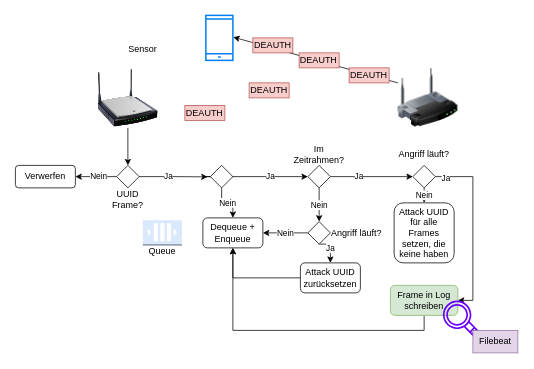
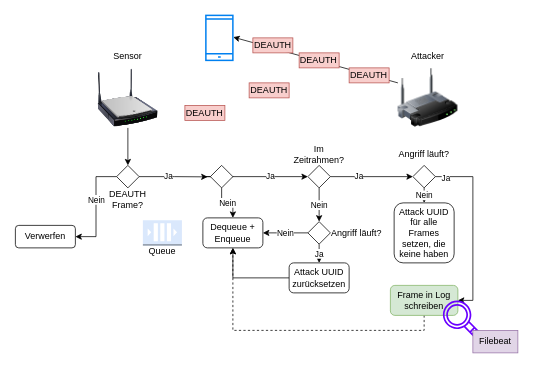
- <mxCell id="9" value="Sensor" style="text;html=1;strokeColor=none;fillColor=none;align=center;verticalAlign=middle;whiteSpace=wrap;rounded=0;" parent="1" vertex="1"><mxGeometry x="160" y="50" width="60" height="30" as="geometry" /></mxCell>
+ <mxCell id="9" value="Sensor" style="text;html=1;strokeColor=none;fillColor=none;align=center;verticalAlign=middle;whiteSpace=wrap;rounded=0;" parent="1" vertex="1"><mxGeometry x="140" y="60" width="60" height="30" as="geometry" /></mxCell>
+ <mxCell id="10" value="Attacker" style="text;html=1;strokeColor=none;fillColor=none;align=center;verticalAlign=middle;whiteSpace=wrap;rounded=0;" parent="1" vertex="1"><mxGeometry x="540" y="60" width="60" height="30" as="geometry" /></mxCell>
- <mxCell id="14" value="Verwerfen" style="rounded=1;whiteSpace=wrap;html=1;" parent="1" vertex="1"><mxGeometry x="20" y="220" width="80" height="30" as="geometry" /></mxCell>
+ <mxCell id="14" value="Verwerfen" style="rounded=1;whiteSpace=wrap;html=1;" parent="1" vertex="1"><mxGeometry x="20" y="300" width="80" height="30" as="geometry" /></mxCell>
- <mxCell id="42" value="UUID Frame?" style="text;html=1;strokeColor=none;fillColor=none;align=center;verticalAlign=middle;whiteSpace=wrap;rounded=0;" parent="1" vertex="1"><mxGeometry x="135" y="250" width="70" height="30" as="geometry" /></mxCell>
+ <mxCell id="42" value="DEAUTH Frame?" style="text;html=1;strokeColor=none;fillColor=none;align=center;verticalAlign=middle;whiteSpace=wrap;rounded=0;" parent="1" vertex="1"><mxGeometry x="135" y="250" width="70" height="30" as="geometry" /></mxCell>
- <mxCell id="36" value="Attack UUID zurücksetzen" style="rounded=1;whiteSpace=wrap;html=1;" parent="1" vertex="1"><mxGeometry x="400" y="350" width="80" height="40" as="geometry" /></mxCell>
+ <mxCell id="36" value="Attack UUID zurücksetzen" style="rounded=1;whiteSpace=wrap;html=1;" parent="1" vertex="1"><mxGeometry x="385" y="350" width="80" height="40" as="geometry" /></mxCell>
- <mxCell id="38" style="edgeStyle=orthogonalEdgeStyle;rounded=0;orthogonalLoop=1;jettySize=auto;html=1;exitX=0.5;exitY=1;exitDx=0;exitDy=0;entryX=0.5;entryY=1;entryDx=0;entryDy=0;" parent="1" source="39" target="28" edge="1"><mxGeometry relative="1" as="geometry" /></mxCell>
+ <mxCell id="38" style="edgeStyle=orthogonalEdgeStyle;rounded=0;orthogonalLoop=1;jettySize=auto;html=1;exitX=0.5;exitY=1;exitDx=0;exitDy=0;entryX=0.5;entryY=1;entryDx=0;entryDy=0;dashed=1;" parent="1" source="39" target="28" edge="1"><mxGeometry relative="1" as="geometry" /></mxCell>
